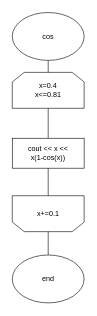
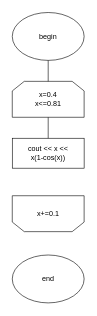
- <mxCell id="2" value="cos" style="ellipse;whiteSpace=wrap;html=1;" parent="1" vertex="1"><mxGeometry x="20" width="120" height="80" as="geometry" y="20" /></mxCell>
+ <mxCell id="2" value="begin" style="ellipse;whiteSpace=wrap;html=1;" parent="1" vertex="1"><mxGeometry x="20" width="120" height="80" as="geometry" y="20" /></mxCell>
- <mxCell id="3" value="x=0.4&lt;br&gt;x&amp;lt;=0.81" style="shape=loopLimit;whiteSpace=wrap;html=1;" parent="1" vertex="1"><mxGeometry x="20" y="120" width="120" height="60" as="geometry" /></mxCell>
+ <mxCell id="3" value="x=0.4&lt;br&gt;x&amp;lt;=0.81" style="shape=loopLimit;whiteSpace=wrap;html=1;" parent="1" vertex="1"><mxGeometry x="20" y="135" width="120" height="60" as="geometry" /></mxCell>
- <mxCell id="9" value="" style="endArrow=none;html=1;entryX=0.5;entryY=1;entryDx=0;entryDy=0;exitX=0.5;exitY=1;exitDx=0;exitDy=0;" parent="1" source="4" target="5" edge="1"><mxGeometry width="50" height="50" relative="1" as="geometry"><mxPoint x="70" y="340" as="sourcePoint" /><mxPoint x="120" y="290" as="targetPoint" /></mxGeometry></mxCell>
- <mxCell id="10" value="" style="endArrow=none;html=1;entryX=0.5;entryY=0;entryDx=0;entryDy=0;exitX=0.5;exitY=0;exitDx=0;exitDy=0;" parent="1" source="6" target="4" edge="1"><mxGeometry width="50" height="50" relative="1" as="geometry"><mxPoint x="30" y="560" as="sourcePoint" /><mxPoint x="80" y="510" as="targetPoint" /></mxGeometry></mxCell>
